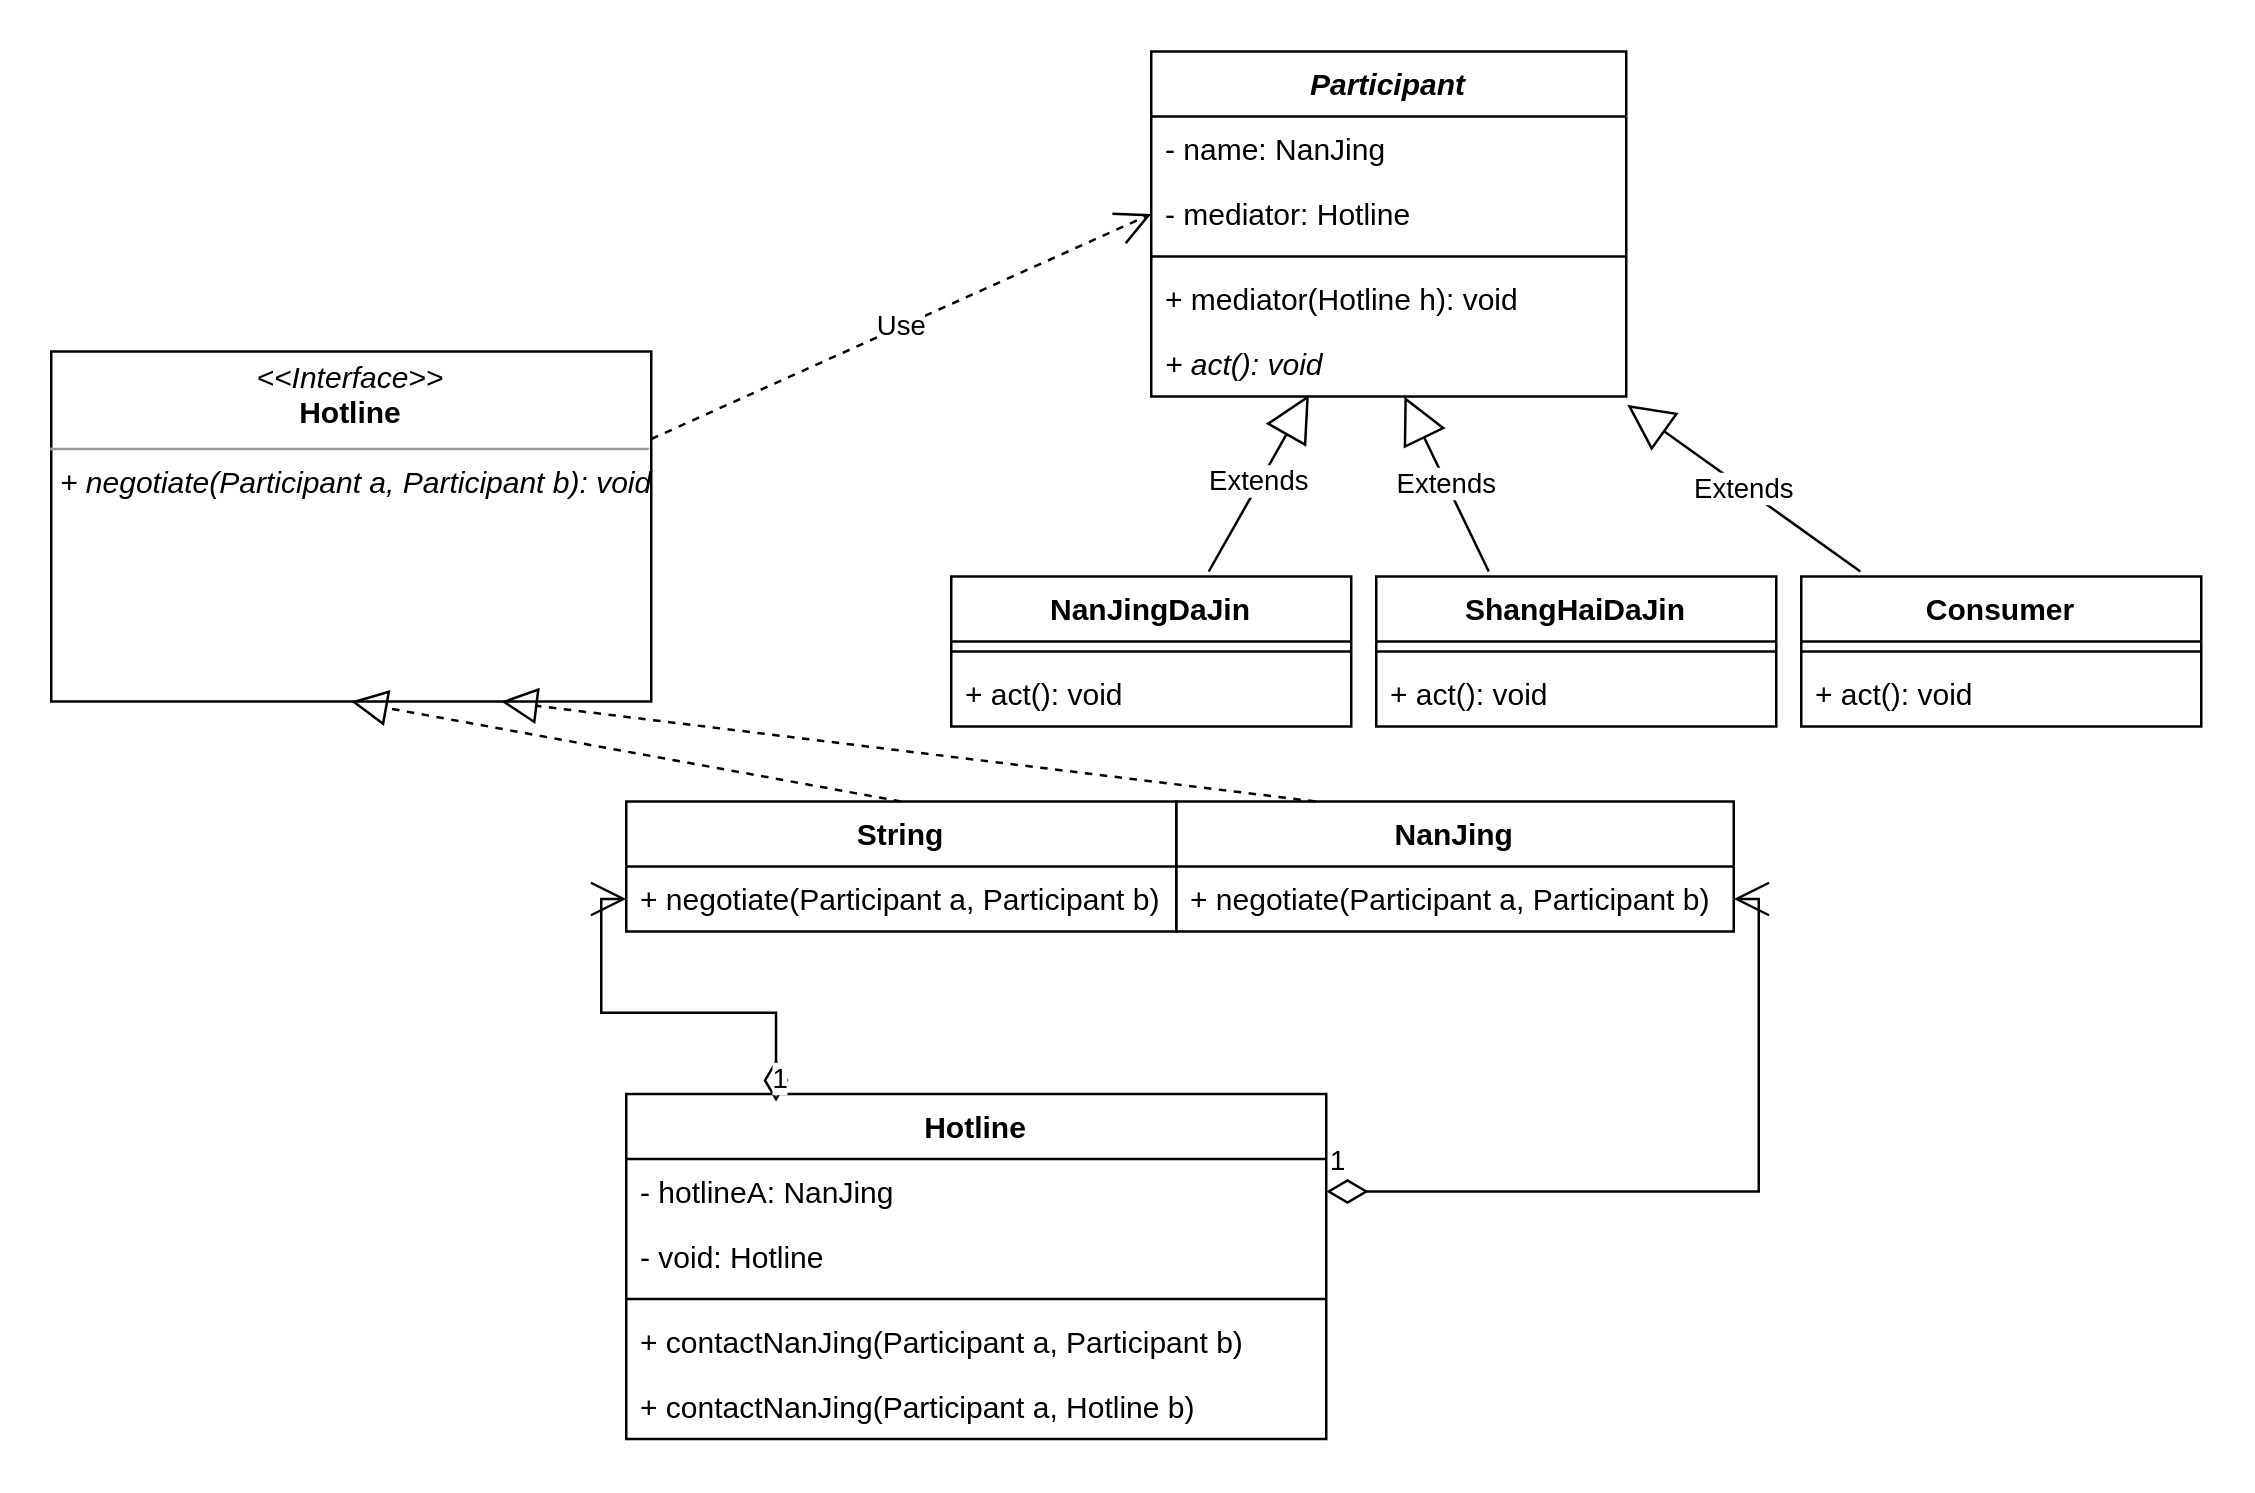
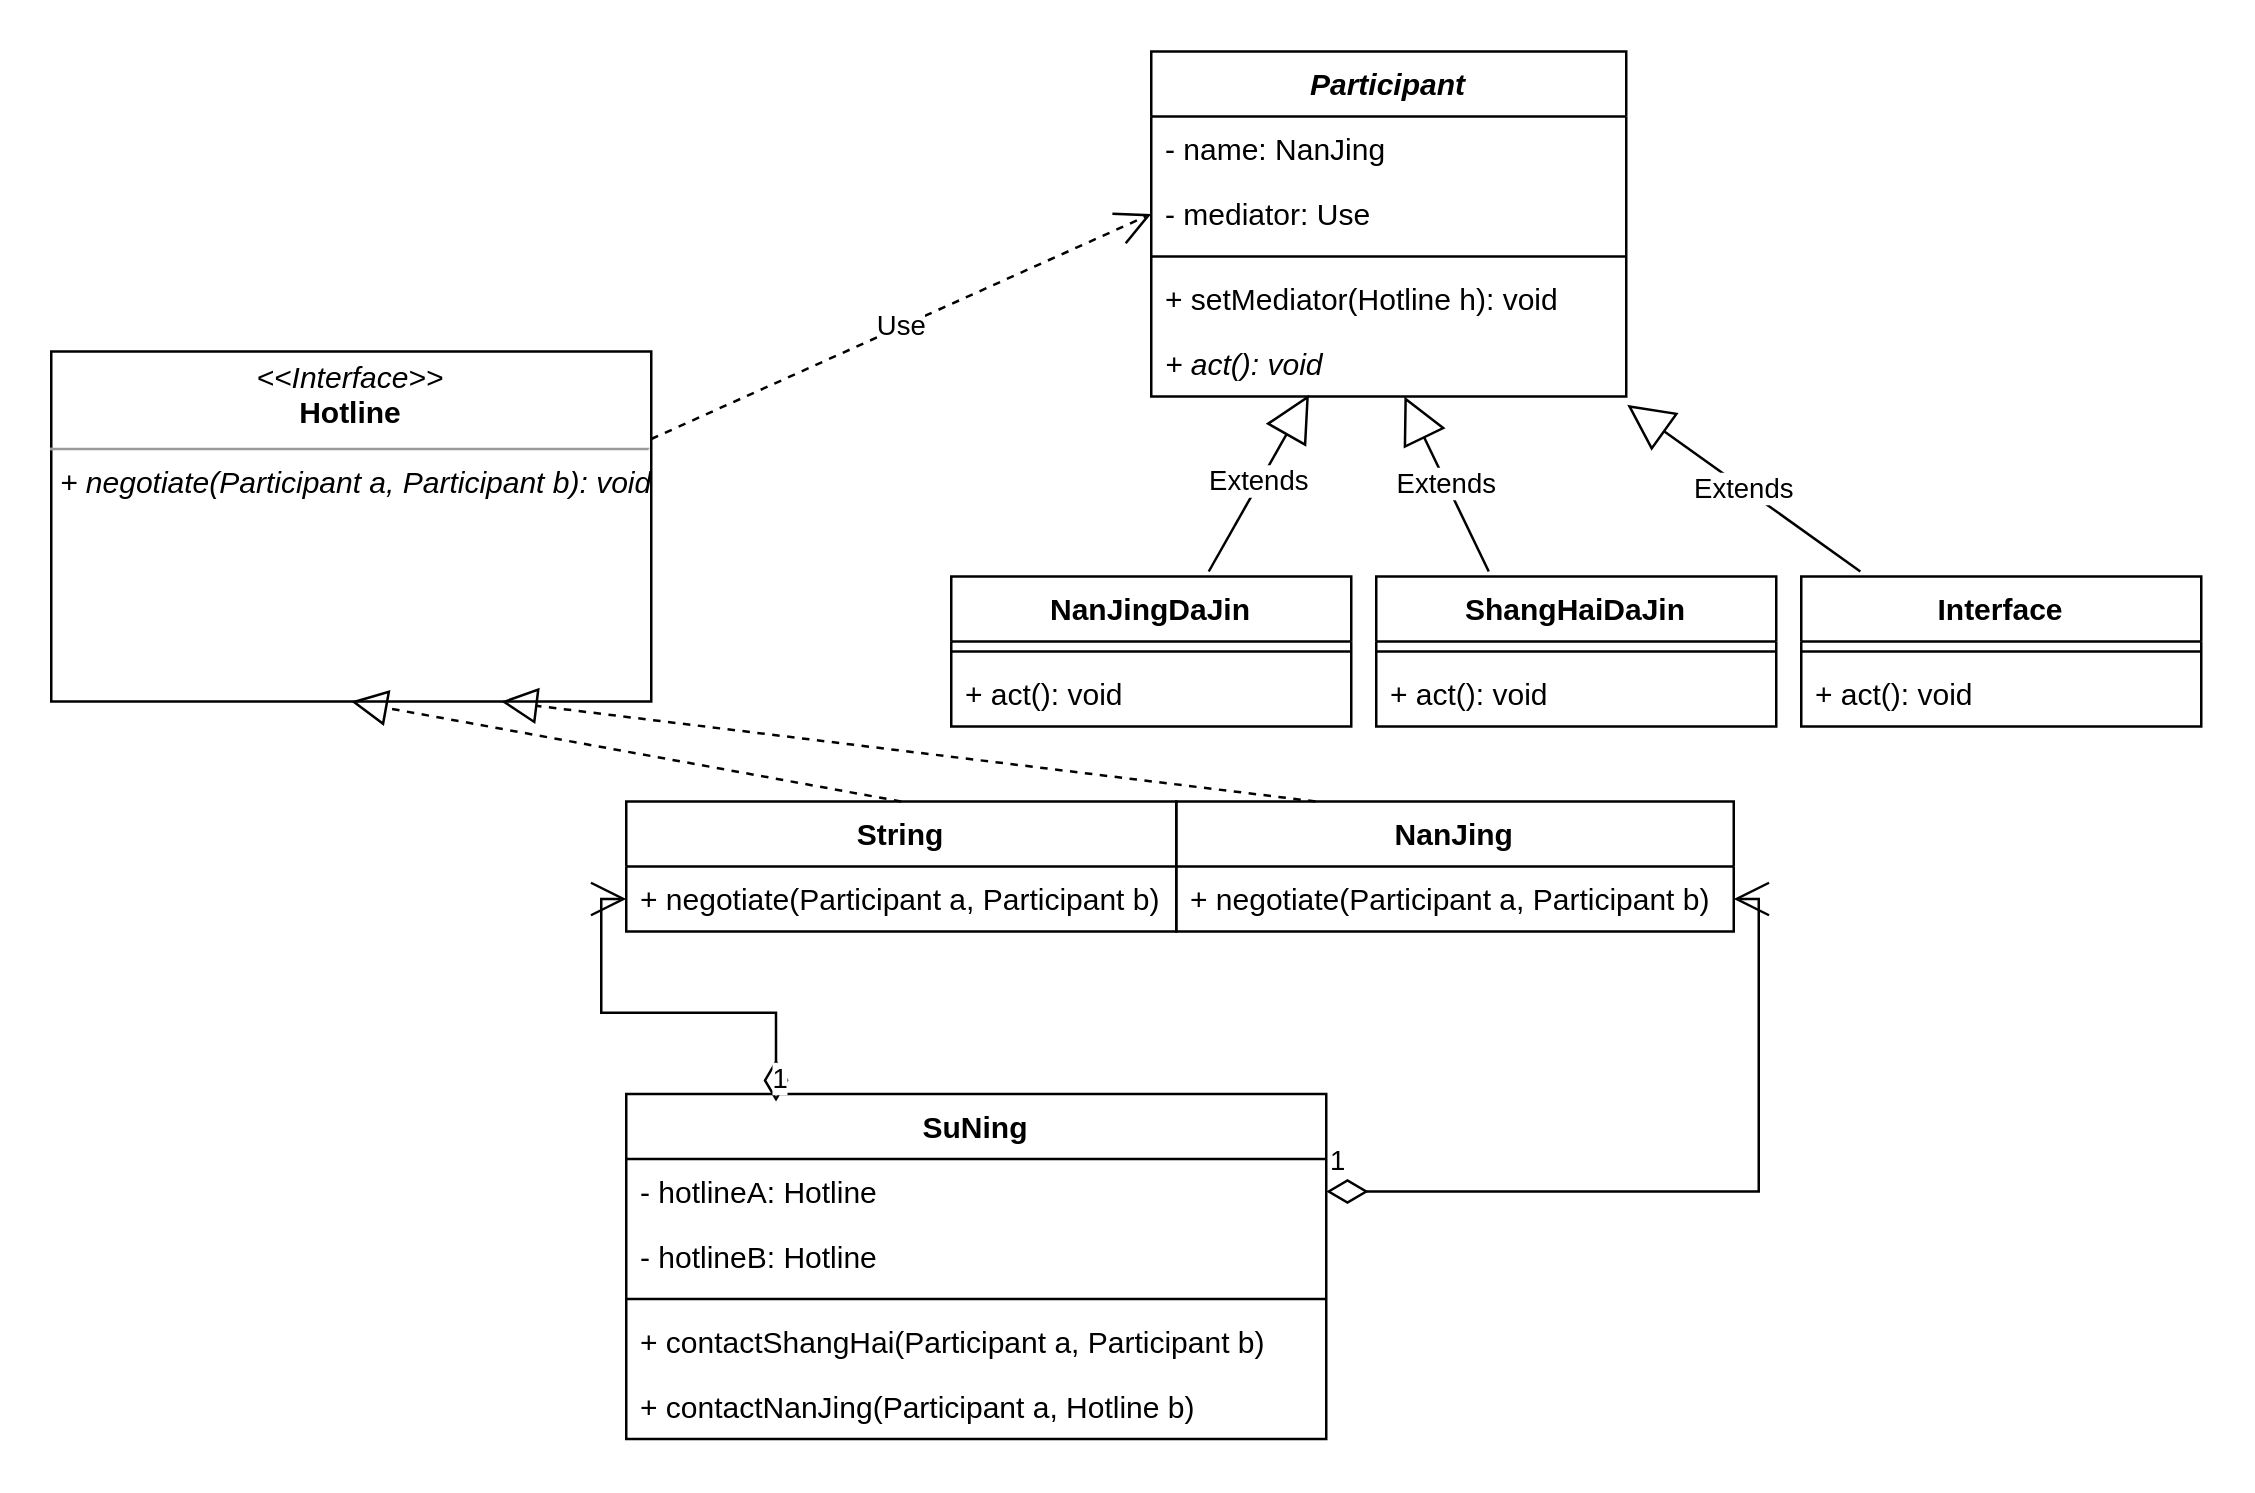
- <mxCell id="11" value="- mediator: Hotline" style="text;strokeColor=none;fillColor=none;align=left;verticalAlign=top;spacingLeft=4;spacingRight=4;overflow=hidden;rotatable=0;points=[[0,0.5],[1,0.5]];portConstraint=eastwest;" vertex="1" parent="9"><mxGeometry y="52" width="190" height="26" as="geometry" /></mxCell>
+ <mxCell id="11" value="- mediator: Use" style="text;strokeColor=none;fillColor=none;align=left;verticalAlign=top;spacingLeft=4;spacingRight=4;overflow=hidden;rotatable=0;points=[[0,0.5],[1,0.5]];portConstraint=eastwest;" vertex="1" parent="9"><mxGeometry y="52" width="190" height="26" as="geometry" /></mxCell>
- <mxCell id="13" value="+ mediator(Hotline h): void" style="text;strokeColor=none;fillColor=none;align=left;verticalAlign=top;spacingLeft=4;spacingRight=4;overflow=hidden;rotatable=0;points=[[0,0.5],[1,0.5]];portConstraint=eastwest;" vertex="1" parent="9"><mxGeometry y="86" width="190" height="26" as="geometry" /></mxCell>
+ <mxCell id="13" value="+ setMediator(Hotline h): void" style="text;strokeColor=none;fillColor=none;align=left;verticalAlign=top;spacingLeft=4;spacingRight=4;overflow=hidden;rotatable=0;points=[[0,0.5],[1,0.5]];portConstraint=eastwest;" vertex="1" parent="9"><mxGeometry y="86" width="190" height="26" as="geometry" /></mxCell>
- <mxCell id="25" value="Consumer" style="swimlane;fontStyle=1;align=center;verticalAlign=top;childLayout=stackLayout;horizontal=1;startSize=26;horizontalStack=0;resizeParent=1;resizeParentMax=0;resizeLast=0;collapsible=1;marginBottom=0;" vertex="1" parent="1"><mxGeometry x="720" y="230" width="160" height="60" as="geometry" /></mxCell>
+ <mxCell id="25" value="Interface" style="swimlane;fontStyle=1;align=center;verticalAlign=top;childLayout=stackLayout;horizontal=1;startSize=26;horizontalStack=0;resizeParent=1;resizeParentMax=0;resizeLast=0;collapsible=1;marginBottom=0;" vertex="1" parent="1"><mxGeometry x="720" y="230" width="160" height="60" as="geometry" /></mxCell>
- <mxCell id="28" value="Hotline" style="swimlane;fontStyle=1;align=center;verticalAlign=top;childLayout=stackLayout;horizontal=1;startSize=26;horizontalStack=0;resizeParent=1;resizeParentMax=0;resizeLast=0;collapsible=1;marginBottom=0;" vertex="1" parent="1"><mxGeometry x="250" y="437" width="280" height="138" as="geometry" /></mxCell>
+ <mxCell id="28" value="SuNing" style="swimlane;fontStyle=1;align=center;verticalAlign=top;childLayout=stackLayout;horizontal=1;startSize=26;horizontalStack=0;resizeParent=1;resizeParentMax=0;resizeLast=0;collapsible=1;marginBottom=0;" vertex="1" parent="1"><mxGeometry x="250" y="437" width="280" height="138" as="geometry" /></mxCell>
- <mxCell id="29" value="- hotlineA: NanJing" style="text;strokeColor=none;fillColor=none;align=left;verticalAlign=top;spacingLeft=4;spacingRight=4;overflow=hidden;rotatable=0;points=[[0,0.5],[1,0.5]];portConstraint=eastwest;" vertex="1" parent="28"><mxGeometry y="26" width="280" height="26" as="geometry" /></mxCell>
+ <mxCell id="29" value="- hotlineA: Hotline" style="text;strokeColor=none;fillColor=none;align=left;verticalAlign=top;spacingLeft=4;spacingRight=4;overflow=hidden;rotatable=0;points=[[0,0.5],[1,0.5]];portConstraint=eastwest;" vertex="1" parent="28"><mxGeometry y="26" width="280" height="26" as="geometry" /></mxCell>
- <mxCell id="30" value="- void: Hotline" style="text;strokeColor=none;fillColor=none;align=left;verticalAlign=top;spacingLeft=4;spacingRight=4;overflow=hidden;rotatable=0;points=[[0,0.5],[1,0.5]];portConstraint=eastwest;" vertex="1" parent="28"><mxGeometry y="52" width="280" height="26" as="geometry" /></mxCell>
+ <mxCell id="30" value="- hotlineB: Hotline" style="text;strokeColor=none;fillColor=none;align=left;verticalAlign=top;spacingLeft=4;spacingRight=4;overflow=hidden;rotatable=0;points=[[0,0.5],[1,0.5]];portConstraint=eastwest;" vertex="1" parent="28"><mxGeometry y="52" width="280" height="26" as="geometry" /></mxCell>
- <mxCell id="32" value="+ contactNanJing(Participant a, Participant b)" style="text;strokeColor=none;fillColor=none;align=left;verticalAlign=top;spacingLeft=4;spacingRight=4;overflow=hidden;rotatable=0;points=[[0,0.5],[1,0.5]];portConstraint=eastwest;" vertex="1" parent="28"><mxGeometry y="86" width="280" height="26" as="geometry" /></mxCell>
+ <mxCell id="32" value="+ contactShangHai(Participant a, Participant b)" style="text;strokeColor=none;fillColor=none;align=left;verticalAlign=top;spacingLeft=4;spacingRight=4;overflow=hidden;rotatable=0;points=[[0,0.5],[1,0.5]];portConstraint=eastwest;" vertex="1" parent="28"><mxGeometry y="86" width="280" height="26" as="geometry" /></mxCell>
